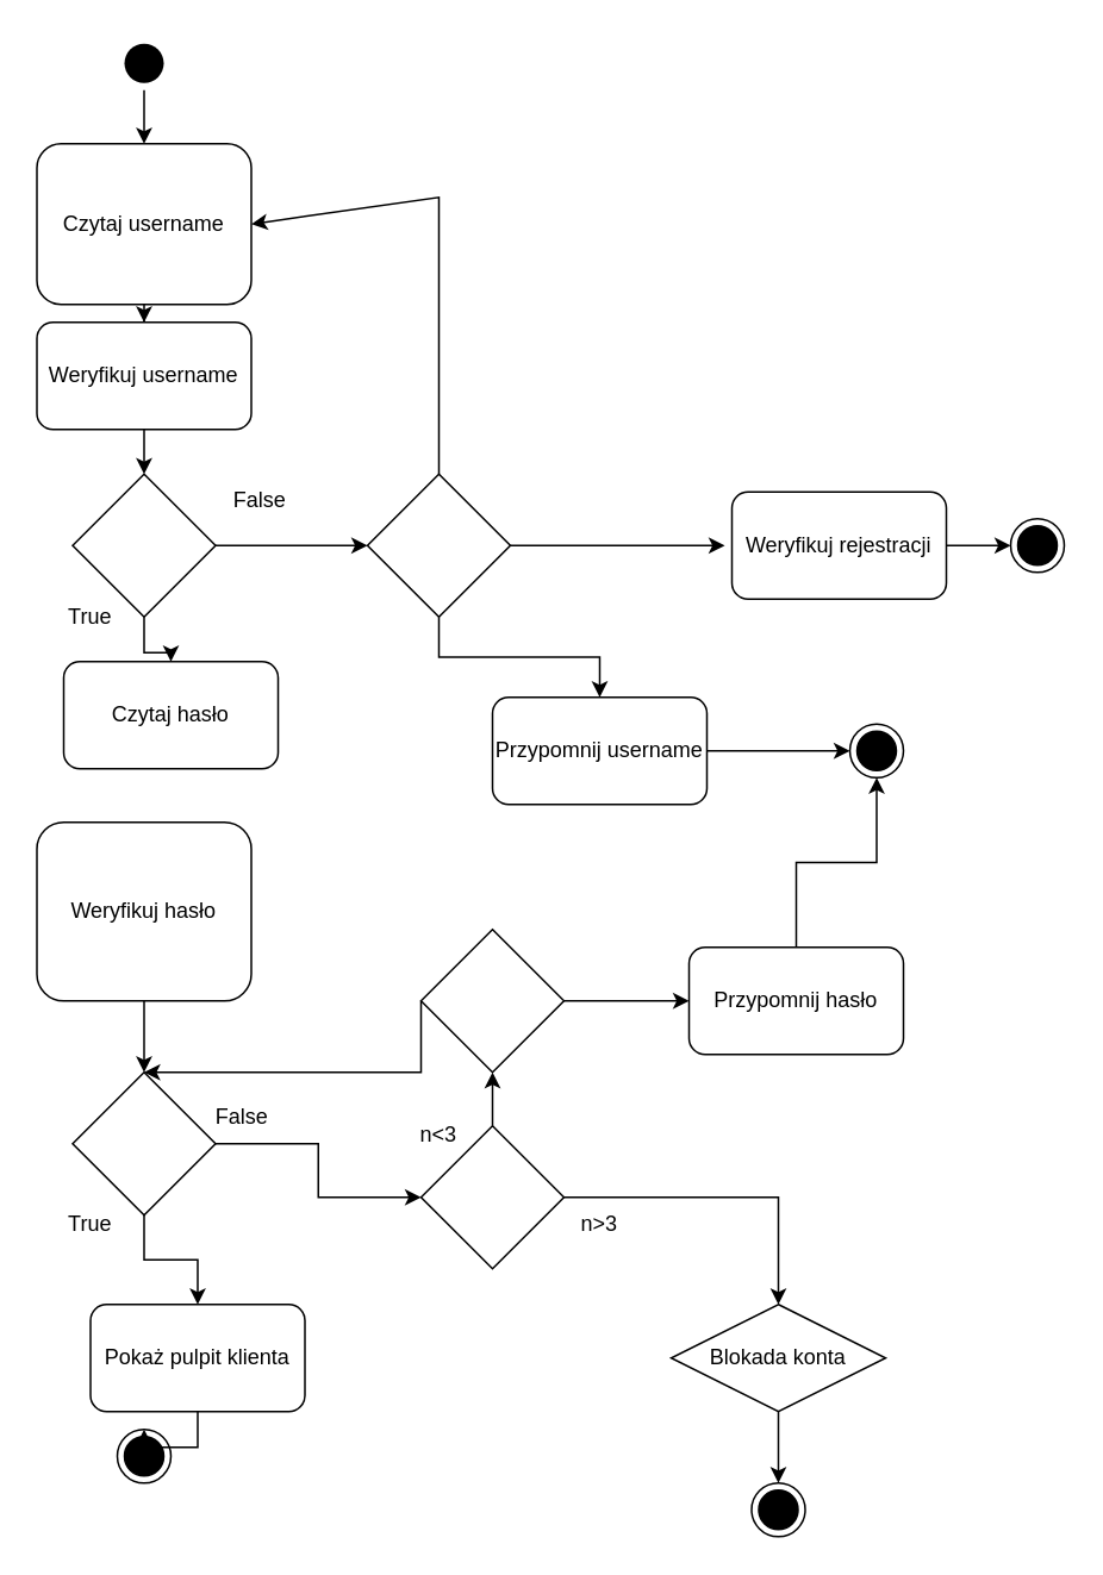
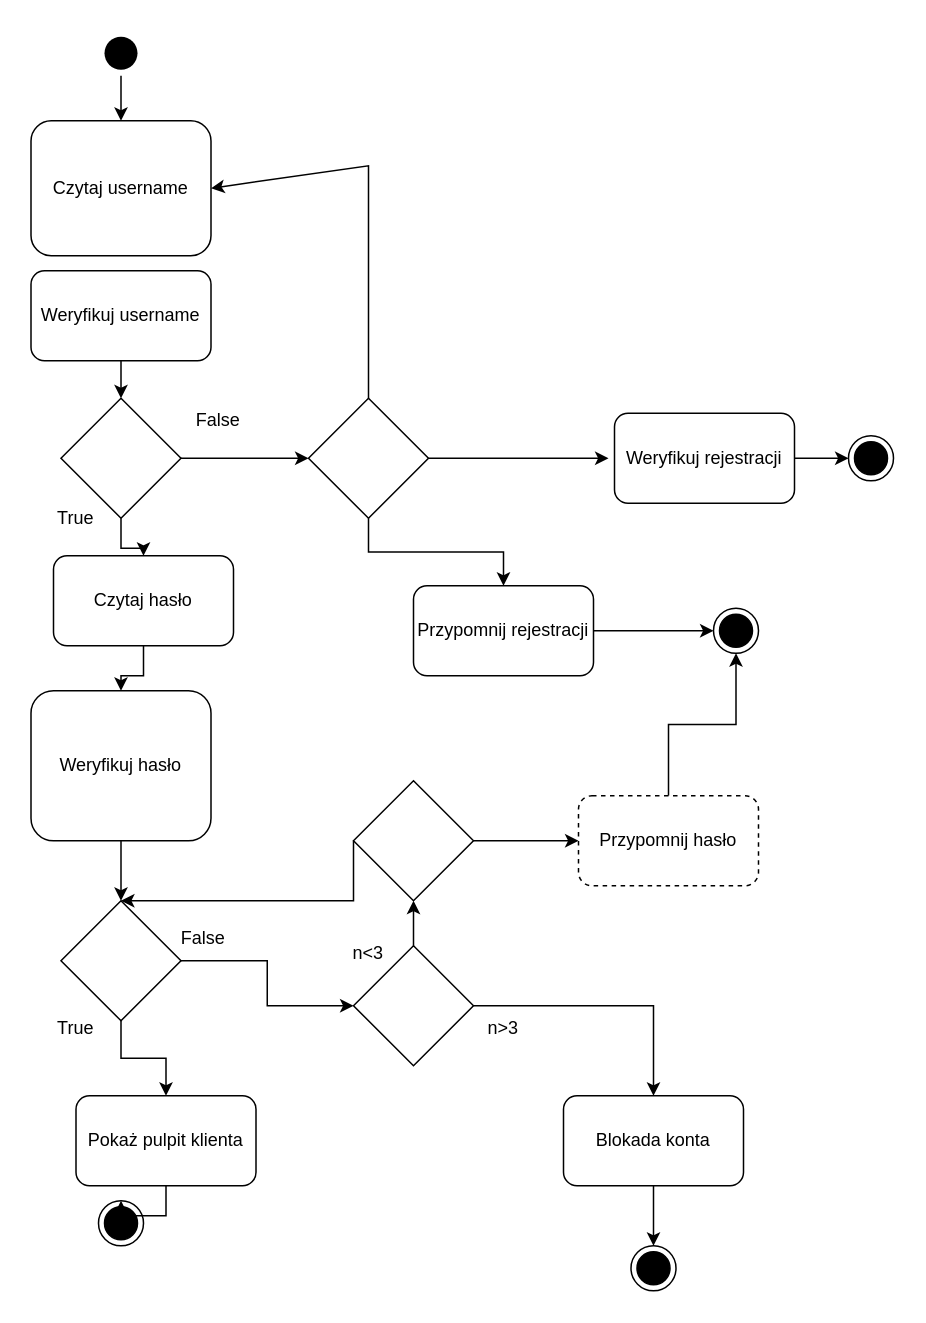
- <mxCell id="5" value="" style="edgeStyle=orthogonalEdgeStyle;rounded=0;orthogonalLoop=1;jettySize=auto;html=1;" edge="1" parent="1" source="6" target="8"><mxGeometry relative="1" as="geometry" /></mxCell>
- <mxCell id="31" value="Przypomnij username" style="rounded=1;whiteSpace=wrap;html=1;strokeColor=#000000;" vertex="1" parent="1"><mxGeometry x="275" y="390" width="120" height="60" as="geometry" /></mxCell>
+ <mxCell id="31" value="Przypomnij rejestracji" style="rounded=1;whiteSpace=wrap;html=1;strokeColor=#000000;" vertex="1" parent="1"><mxGeometry x="275" y="390" width="120" height="60" as="geometry" /></mxCell>
+ <mxCell id="12" value="" style="edgeStyle=orthogonalEdgeStyle;rounded=0;orthogonalLoop=1;jettySize=auto;html=1;" edge="1" parent="1" source="13" target="15"><mxGeometry relative="1" as="geometry" /></mxCell>
- <mxCell id="44" value="Przypomnij hasło" style="rounded=1;whiteSpace=wrap;html=1;strokeColor=#000000;" vertex="1" parent="1"><mxGeometry x="385" y="530" width="120" height="60" as="geometry" /></mxCell>
+ <mxCell id="44" value="Przypomnij hasło" style="rounded=1;whiteSpace=wrap;html=1;strokeColor=#000000;dashed=1;" vertex="1" parent="1"><mxGeometry x="385" y="530" width="120" height="60" as="geometry" /></mxCell>
- <mxCell id="41" value="Blokada konta" style="rhombus;whiteSpace=wrap;html=1;strokeColor=#000000;" vertex="1" parent="1"><mxGeometry x="375" y="730" width="120" height="60" as="geometry" /></mxCell>
+ <mxCell id="41" value="Blokada konta" style="rounded=1;whiteSpace=wrap;html=1;strokeColor=#000000;" vertex="1" parent="1"><mxGeometry x="375" y="730" width="120" height="60" as="geometry" /></mxCell>
